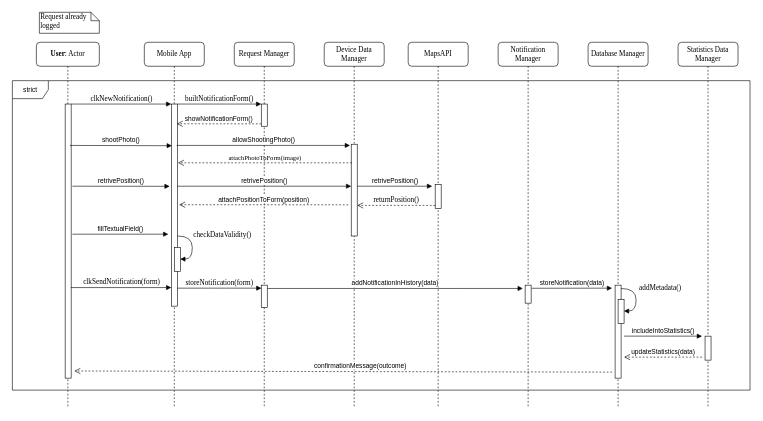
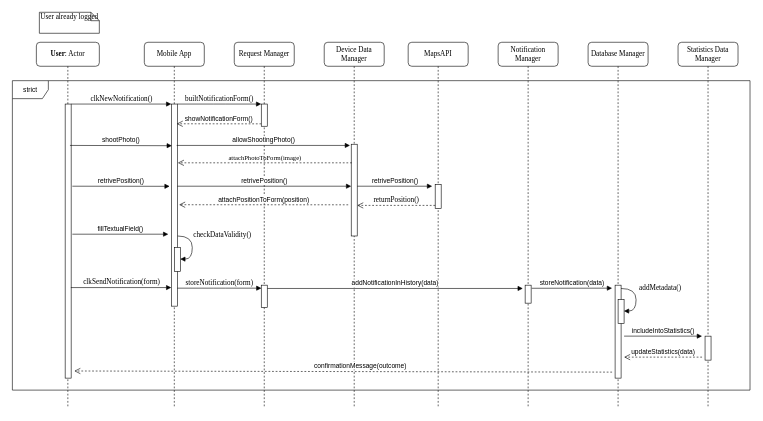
- <mxCell id="22" value="Request already logged" style="shape=note;whiteSpace=wrap;html=1;size=14;verticalAlign=top;align=left;spacingTop=-6;rounded=0;shadow=0;comic=0;labelBackgroundColor=none;strokeWidth=1;fontFamily=Verdana;fontSize=12" parent="1" vertex="1"><mxGeometry x="65" y="20" width="100" height="35" as="geometry" /></mxCell>
+ <mxCell id="22" value="User already logged" style="shape=note;whiteSpace=wrap;html=1;size=14;verticalAlign=top;align=left;spacingTop=-6;rounded=0;shadow=0;comic=0;labelBackgroundColor=none;strokeWidth=1;fontFamily=Verdana;fontSize=12" parent="1" vertex="1"><mxGeometry x="65" y="20" width="100" height="35" as="geometry" /></mxCell>
